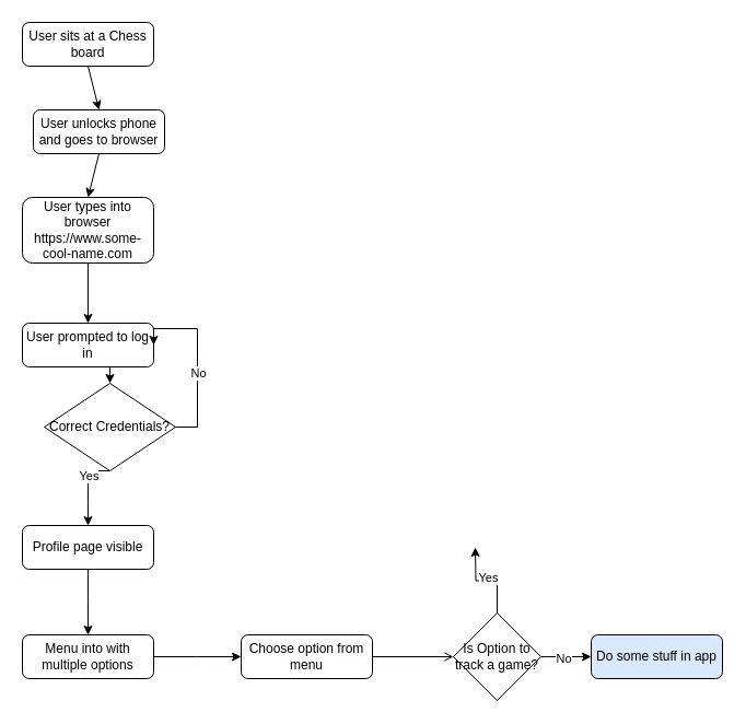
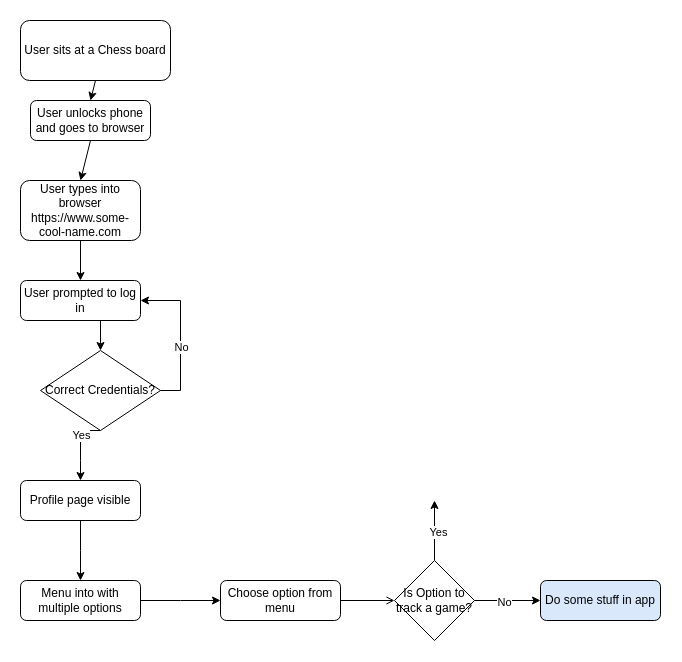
- <mxCell id="2" value="User sits at a Chess board" style="rounded=1;whiteSpace=wrap;html=1;fontSize=12;glass=0;strokeWidth=1;shadow=0;" parent="1" vertex="1"><mxGeometry x="20" y="20" width="120" height="40" as="geometry" /></mxCell>
+ <mxCell id="2" value="User sits at a Chess board" style="rounded=1;whiteSpace=wrap;html=1;fontSize=12;glass=0;strokeWidth=1;shadow=0;" parent="1" vertex="1"><mxGeometry x="20" y="20" width="150" height="60" as="geometry" /></mxCell>
- <mxCell id="9" value="User prompted to log in" style="rounded=1;whiteSpace=wrap;html=1;fontSize=12;glass=0;strokeWidth=1;shadow=0;" vertex="1" parent="1"><mxGeometry x="20" y="295" width="120" height="40" as="geometry" /></mxCell>
+ <mxCell id="9" value="User prompted to log in" style="rounded=1;whiteSpace=wrap;html=1;fontSize=12;glass=0;strokeWidth=1;shadow=0;" vertex="1" parent="1"><mxGeometry x="20" y="280" width="120" height="40" as="geometry" /></mxCell>
- <mxCell id="25" value="Is Option to track a game?" style="rhombus;whiteSpace=wrap;html=1;" vertex="1" parent="1"><mxGeometry x="414" y="560" width="80" height="80" as="geometry" /></mxCell>
+ <mxCell id="25" value="Is Option to track a game?" style="rhombus;whiteSpace=wrap;html=1;" vertex="1" parent="1"><mxGeometry x="394" y="560" width="80" height="80" as="geometry" /></mxCell>
